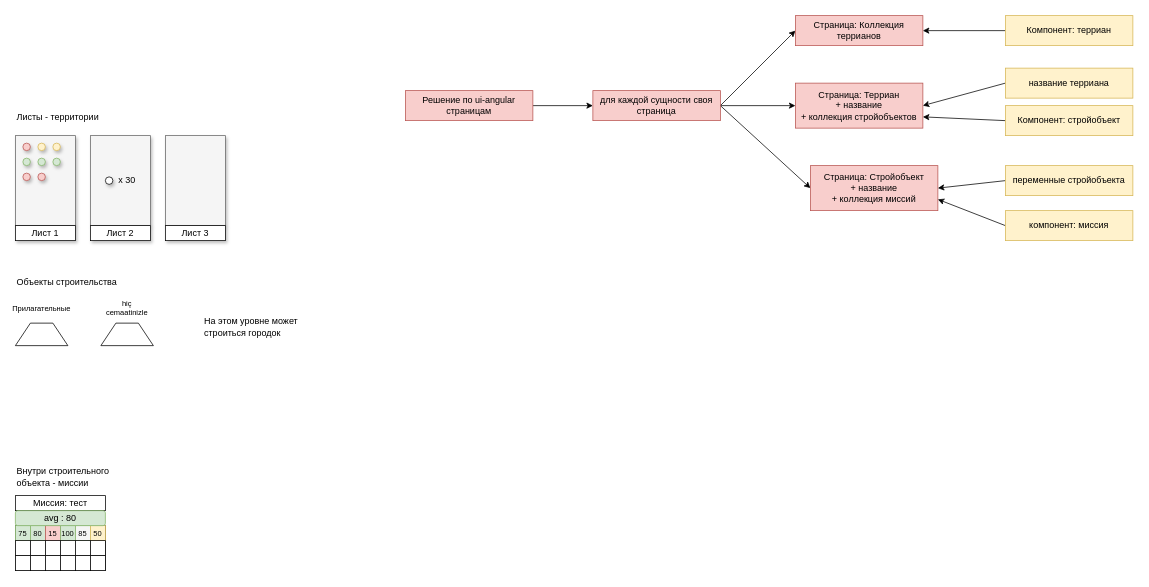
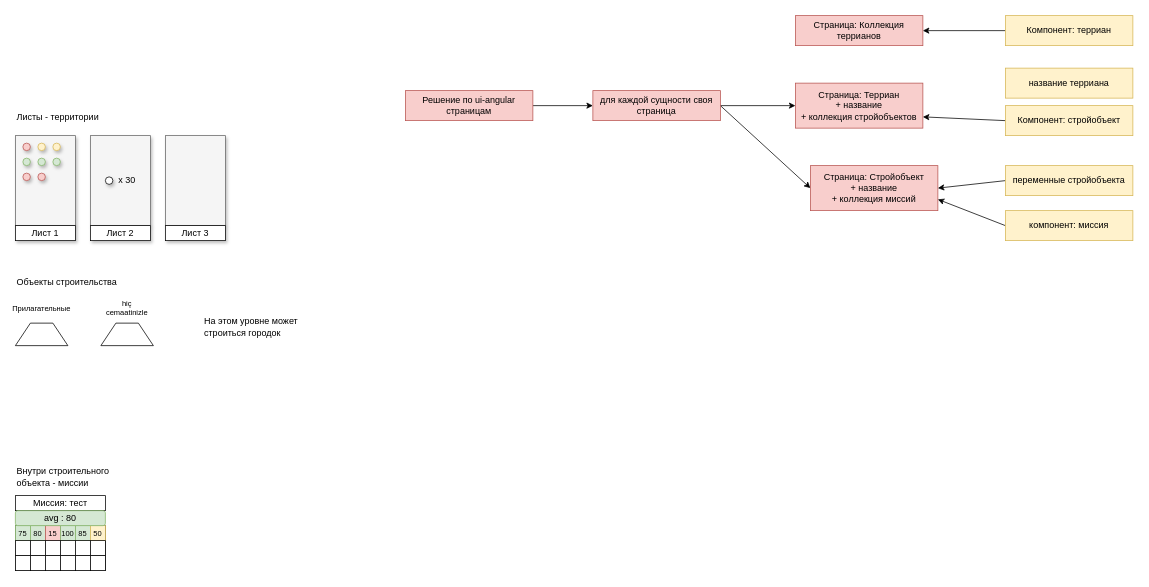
- <mxCell id="49" style="edgeStyle=none;rounded=0;orthogonalLoop=1;jettySize=auto;html=1;exitX=1;exitY=0.5;exitDx=0;exitDy=0;entryX=0;entryY=0.5;entryDx=0;entryDy=0;fontSize=10;" edge="1" parent="1" source="52" target="53"><mxGeometry relative="1" as="geometry" /></mxCell>
- <mxCell id="60" style="edgeStyle=none;rounded=0;orthogonalLoop=1;jettySize=auto;html=1;exitX=0;exitY=0.5;exitDx=0;exitDy=0;entryX=1;entryY=0.5;entryDx=0;entryDy=0;fontSize=10;" edge="1" parent="1" source="61" target="54"><mxGeometry relative="1" as="geometry" /></mxCell>
- <mxCell id="28" value="85" style="rounded=0;whiteSpace=wrap;html=1;shadow=0;glass=0;sketch=0;strokeWidth=1;fontSize=10;fillColor=#f5f5f5;strokeColor=#82b366;" vertex="1" parent="1"><mxGeometry x="100" y="700" width="20" height="20" as="geometry" /></mxCell>
+ <mxCell id="28" value="85" style="rounded=0;whiteSpace=wrap;html=1;shadow=0;glass=0;sketch=0;strokeWidth=1;fontSize=10;fillColor=#d5e8d4;strokeColor=#82b366;" vertex="1" parent="1"><mxGeometry x="100" y="700" width="20" height="20" as="geometry" /></mxCell>
